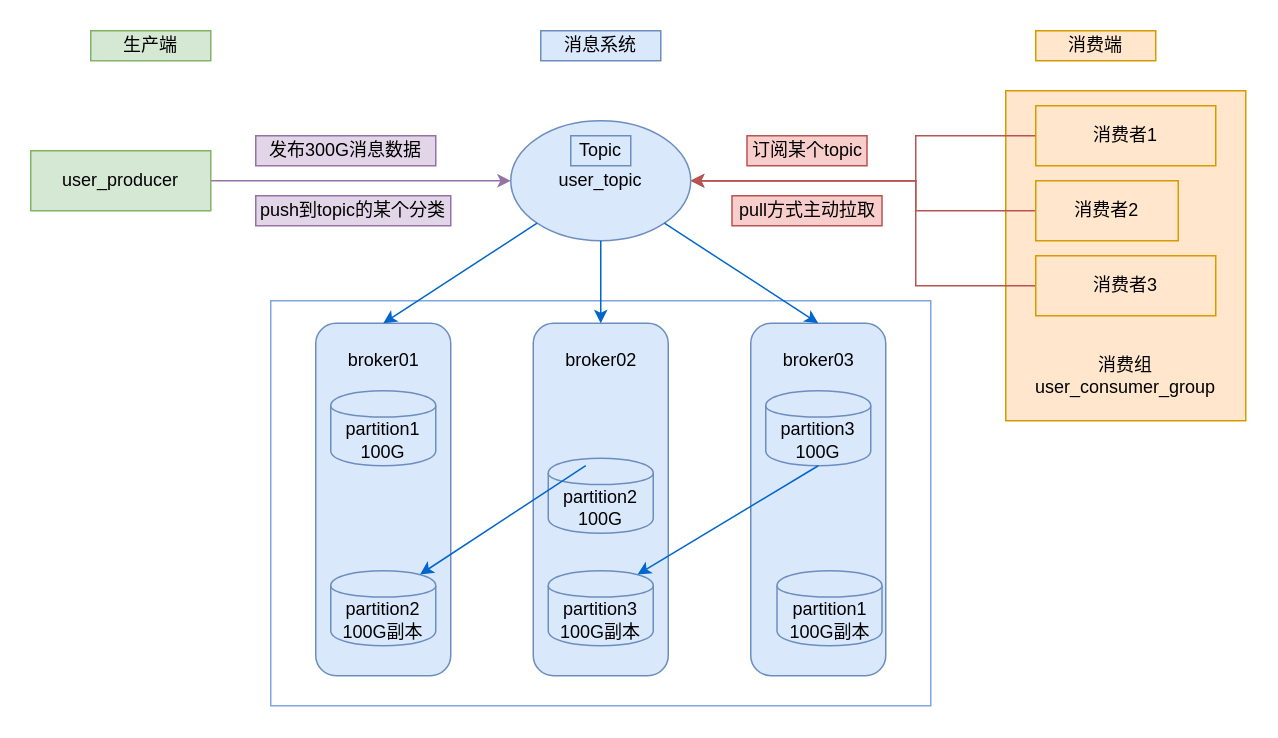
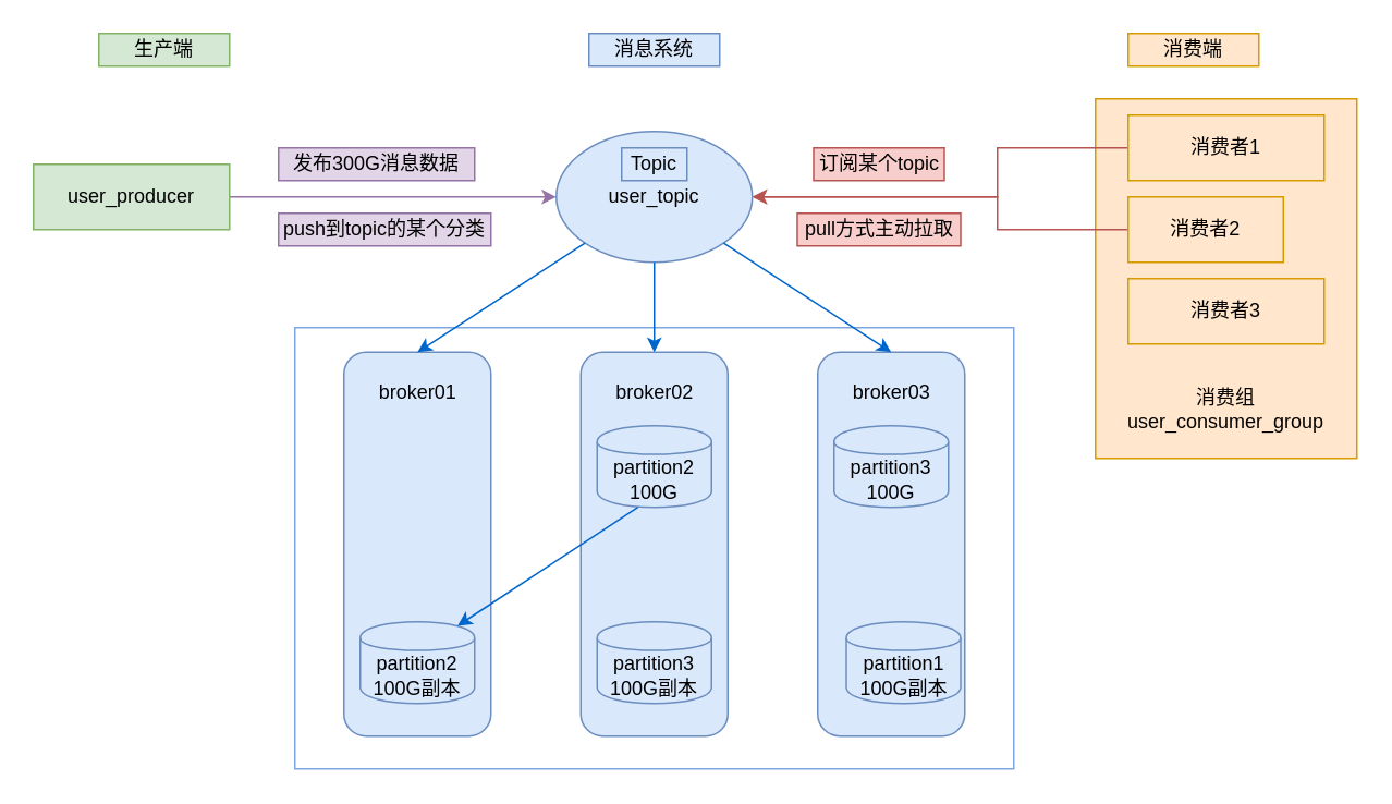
- <mxCell id="9" style="edgeStyle=orthogonalEdgeStyle;rounded=0;orthogonalLoop=1;jettySize=auto;html=1;entryX=1;entryY=0.5;entryDx=0;entryDy=0;fillColor=#f8cecc;strokeColor=#b85450;" edge="1" parent="1" source="10" target="13"><mxGeometry relative="1" as="geometry"><Array as="points"><mxPoint x="610" y="190" /><mxPoint x="610" y="120" /></Array></mxGeometry></mxCell>
- <mxCell id="27" value="partition1&lt;br&gt;100G" style="shape=cylinder;whiteSpace=wrap;html=1;boundedLbl=1;backgroundOutline=1;fillColor=#dae8fc;strokeColor=#6c8ebf;" vertex="1" parent="1"><mxGeometry x="220" y="260" width="70" height="50" as="geometry" /></mxCell>
- <mxCell id="29" value="partition2&lt;br&gt;100G" style="shape=cylinder;whiteSpace=wrap;html=1;boundedLbl=1;backgroundOutline=1;fillColor=#dae8fc;strokeColor=#6c8ebf;" vertex="1" parent="1"><mxGeometry x="365" y="305" width="70" height="50" as="geometry" /></mxCell>
+ <mxCell id="29" value="partition2&lt;br&gt;100G" style="shape=cylinder;whiteSpace=wrap;html=1;boundedLbl=1;backgroundOutline=1;fillColor=#dae8fc;strokeColor=#6c8ebf;" vertex="1" parent="1"><mxGeometry x="365" y="260" width="70" height="50" as="geometry" /></mxCell>
- <mxCell id="34" value="" style="endArrow=classic;html=1;entryX=0.85;entryY=0.05;entryDx=0;entryDy=0;entryPerimeter=0;exitX=0.5;exitY=1;exitDx=0;exitDy=0;strokeColor=#0066CC;" edge="1" parent="1" source="31" target="30"><mxGeometry width="50" height="50" relative="1" as="geometry"><mxPoint x="700" y="360" as="sourcePoint" /><mxPoint x="750" y="310" as="targetPoint" /></mxGeometry></mxCell>
